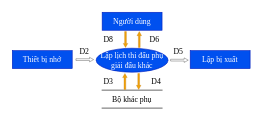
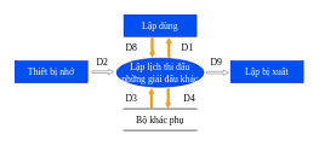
- <mxCell id="3" value="&lt;font style=&quot;font-size: 13px;&quot; face=&quot;Times New Roman&quot;&gt;Người dùng&lt;/font&gt;" style="html=1;dashed=0;whiteSpace=wrap;fillColor=#0050ef;strokeColor=#001DBC;fontColor=#ffffff;" parent="1" vertex="1"><mxGeometry x="170" y="20" width="100" height="30" as="geometry" /></mxCell>
+ <mxCell id="3" value="&lt;font style=&quot;font-size: 13px;&quot; face=&quot;Times New Roman&quot;&gt;Lập dùng&lt;/font&gt;" style="html=1;dashed=0;whiteSpace=wrap;fillColor=#0050ef;strokeColor=#001DBC;fontColor=#ffffff;" parent="1" vertex="1"><mxGeometry x="170" y="20" width="100" height="30" as="geometry" /></mxCell>
- <mxCell id="14" value="&lt;font face=&quot;Times New Roman&quot; style=&quot;font-size: 13px;&quot;&gt;D6&lt;/font&gt;" style="text;html=1;align=center;verticalAlign=middle;resizable=0;points=[];autosize=1;strokeColor=none;fillColor=none;" parent="1" vertex="1"><mxGeometry x="237" y="50" width="40" height="30" as="geometry" /></mxCell>
+ <mxCell id="14" value="&lt;font face=&quot;Times New Roman&quot; style=&quot;font-size: 13px;&quot;&gt;D1&lt;/font&gt;" style="text;html=1;align=center;verticalAlign=middle;resizable=0;points=[];autosize=1;strokeColor=none;fillColor=none;" parent="1" vertex="1"><mxGeometry x="237" y="50" width="40" height="30" as="geometry" /></mxCell>
- <mxCell id="18" value="&lt;font face=&quot;Times New Roman&quot; style=&quot;font-size: 13px;&quot;&gt;D5&lt;/font&gt;" style="text;html=1;align=center;verticalAlign=middle;resizable=0;points=[];autosize=1;strokeColor=none;fillColor=none;" parent="1" vertex="1"><mxGeometry x="277" y="70" width="40" height="30" as="geometry" /></mxCell>
+ <mxCell id="18" value="&lt;font face=&quot;Times New Roman&quot; style=&quot;font-size: 13px;&quot;&gt;D9&lt;/font&gt;" style="text;html=1;align=center;verticalAlign=middle;resizable=0;points=[];autosize=1;strokeColor=none;fillColor=none;" parent="1" vertex="1"><mxGeometry x="277" y="70" width="40" height="30" as="geometry" /></mxCell>
- <mxCell id="2" value="&lt;font face=&quot;Times New Roman&quot;&gt;&lt;span style=&quot;font-size: 13px;&quot;&gt;Lập lịch thi đấu phụ giải đấu khác&lt;/span&gt;&lt;/font&gt;" style="shape=ellipse;html=1;dashed=0;whiteSpace=wrap;perimeter=ellipsePerimeter;fillColor=#0050ef;strokeColor=#001DBC;fontColor=#ffffff;" parent="1" vertex="1"><mxGeometry x="160" y="80" width="120" height="40" as="geometry" /></mxCell>
+ <mxCell id="2" value="&lt;font face=&quot;Times New Roman&quot;&gt;&lt;span style=&quot;font-size: 13px;&quot;&gt;Lập lịch thi đấu những giải đấu khác&lt;/span&gt;&lt;/font&gt;" style="shape=ellipse;html=1;dashed=0;whiteSpace=wrap;perimeter=ellipsePerimeter;fillColor=#0050ef;strokeColor=#001DBC;fontColor=#ffffff;" parent="1" vertex="1"><mxGeometry x="160" y="80" width="120" height="40" as="geometry" /></mxCell>
